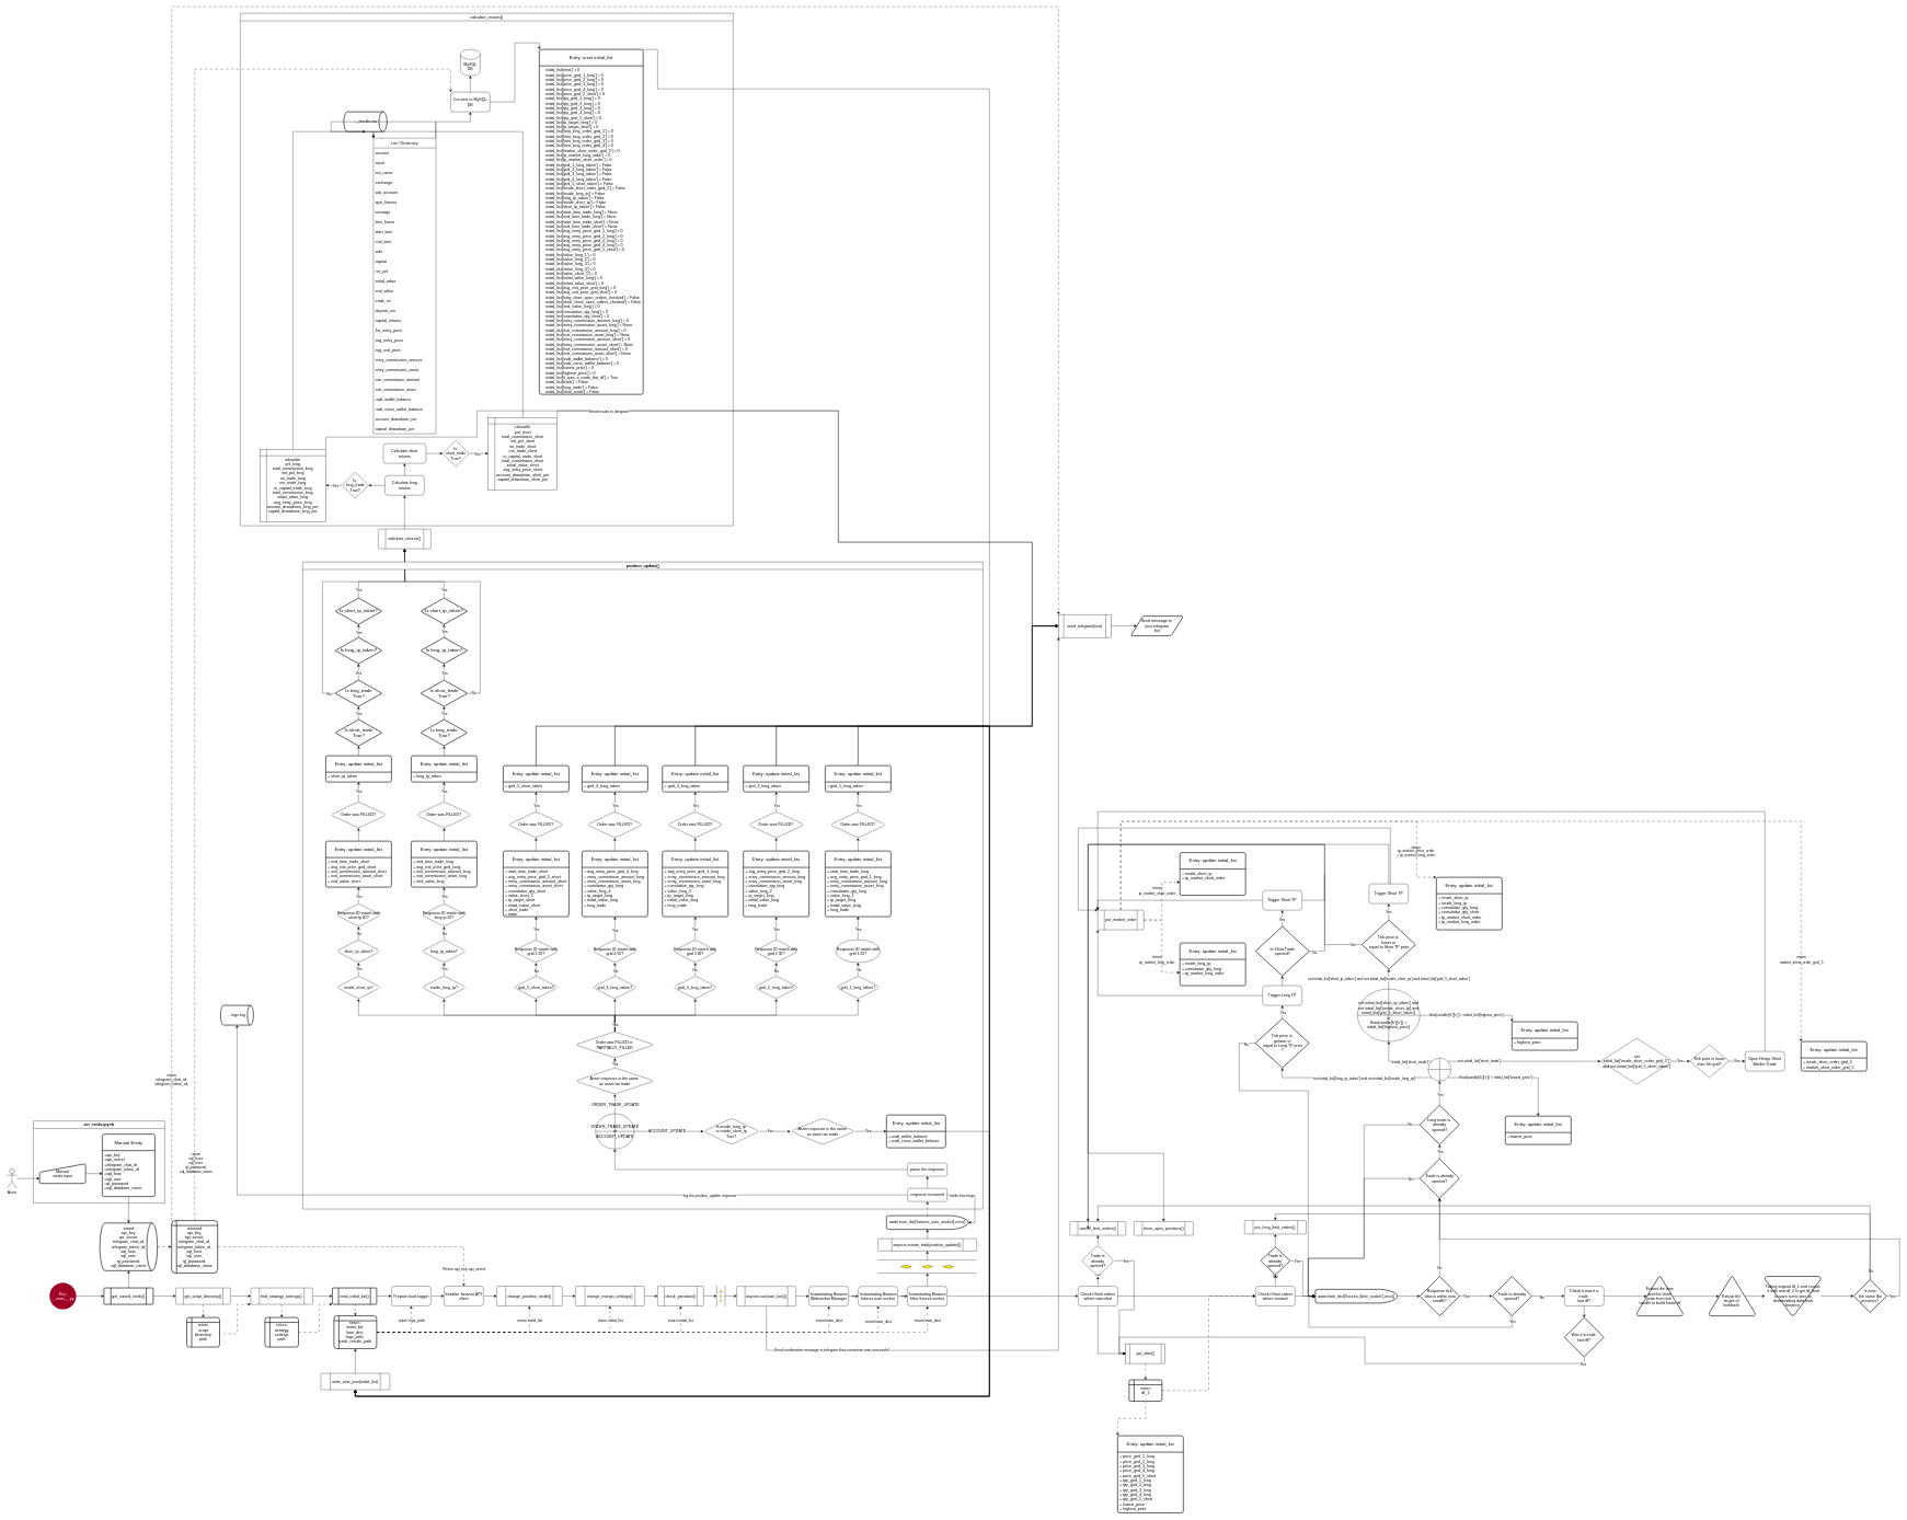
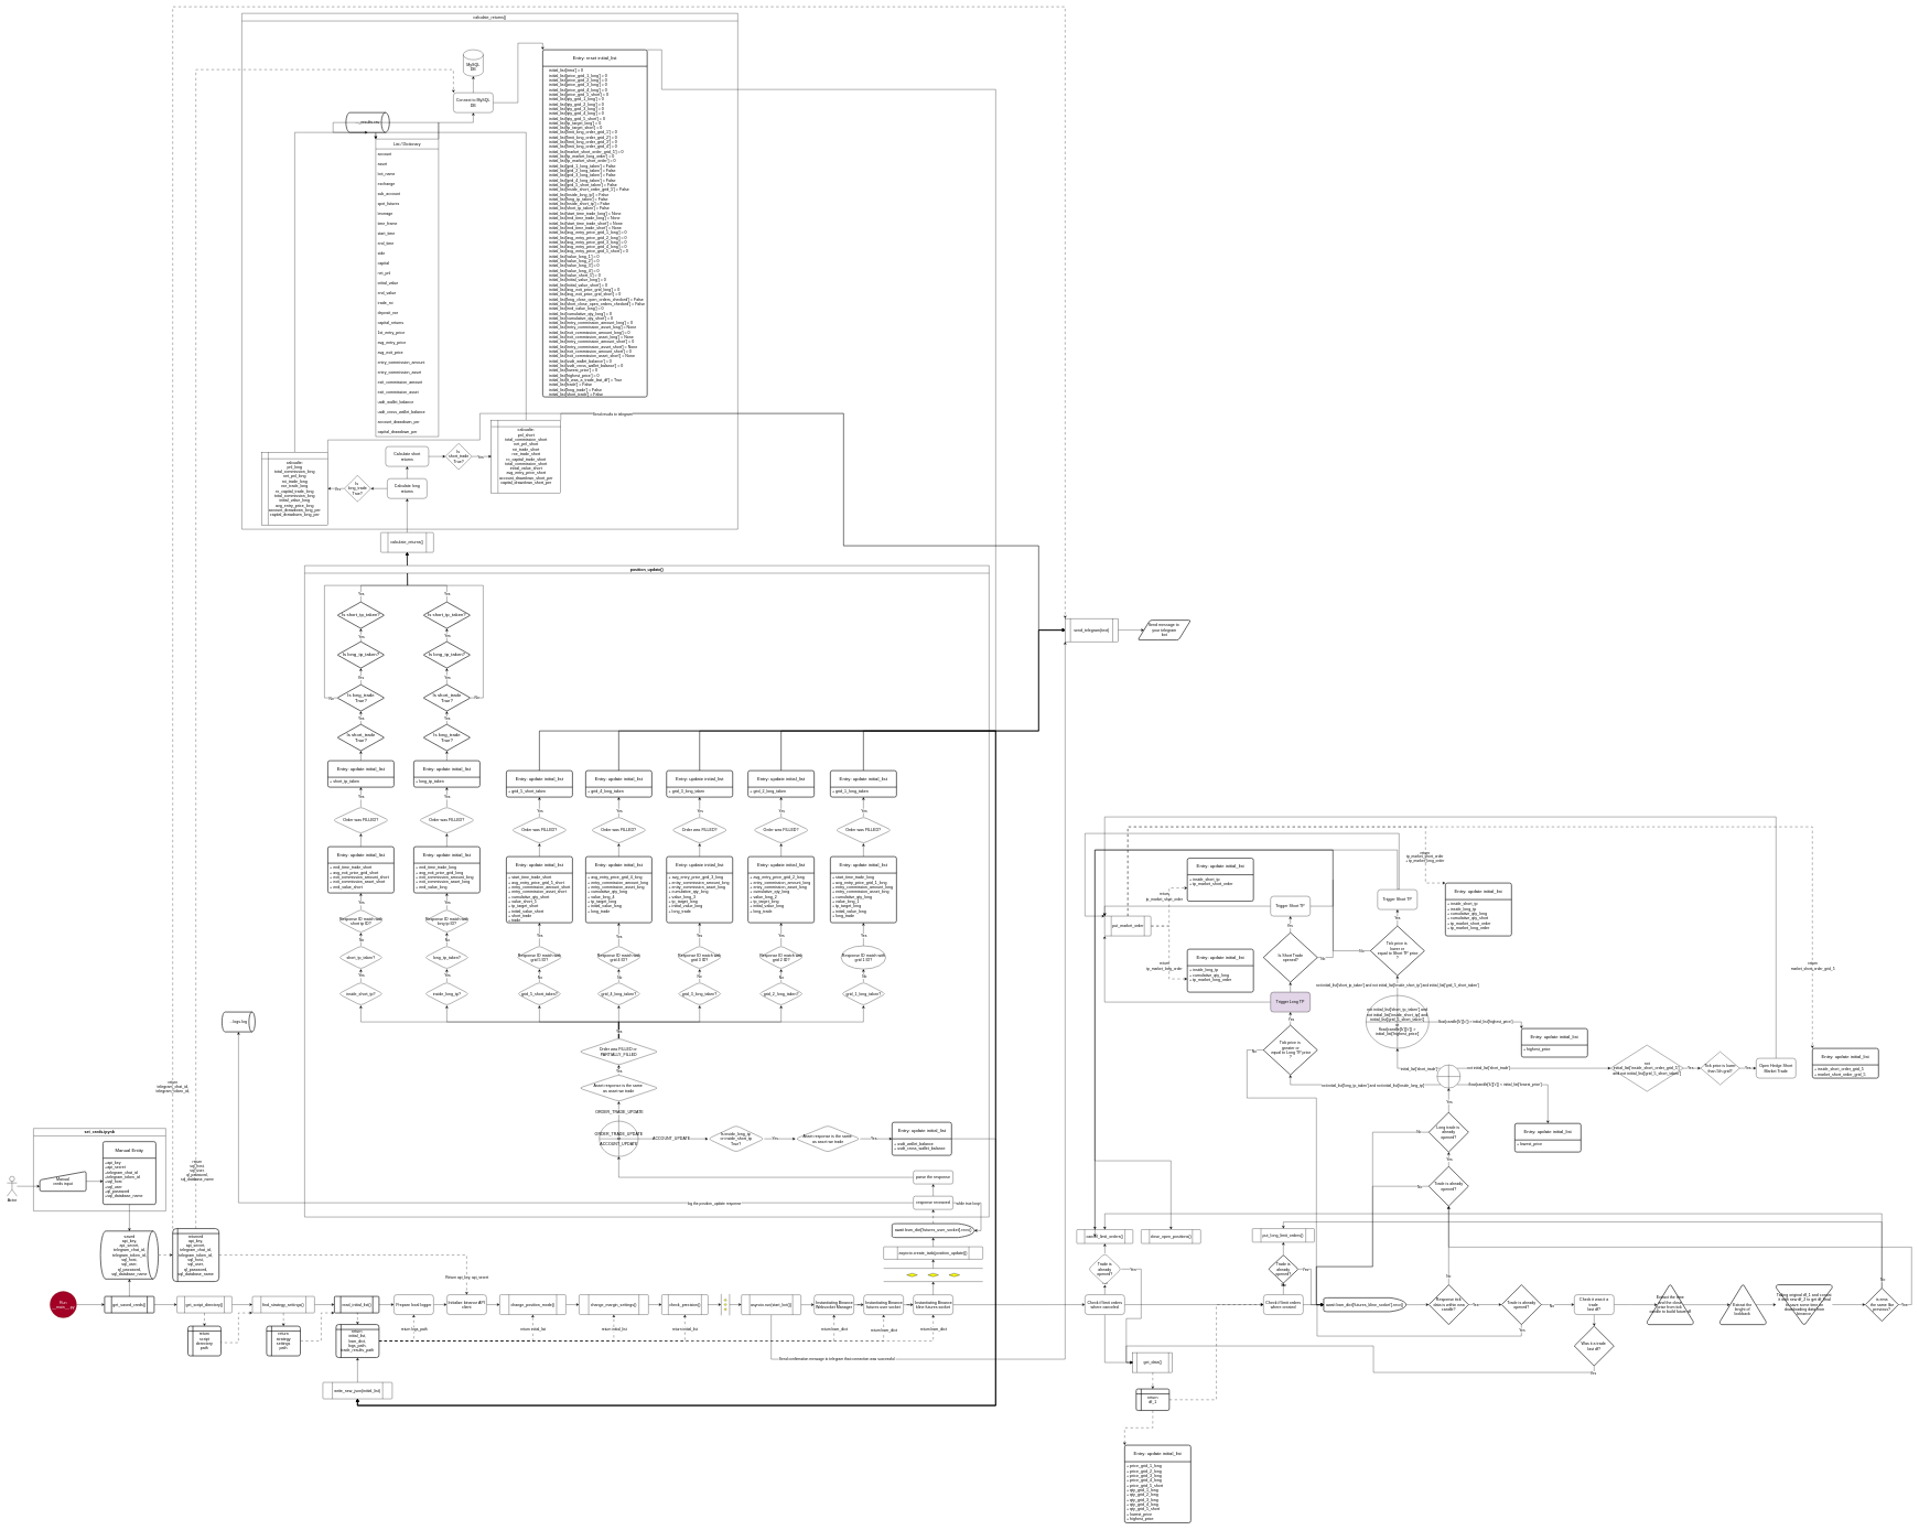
- <mxCell id="418" value="Trigger Long TP" style="rounded=1;whiteSpace=wrap;html=1;" vertex="1" parent="1"><mxGeometry x="3841.25" y="3000" width="120" height="60" as="geometry" /></mxCell>
+ <mxCell id="418" value="Trigger Long TP" style="rounded=1;whiteSpace=wrap;html=1;fillColor=#e1d5e7;" vertex="1" parent="1"><mxGeometry x="3841.25" y="3000" width="120" height="60" as="geometry" /></mxCell>
